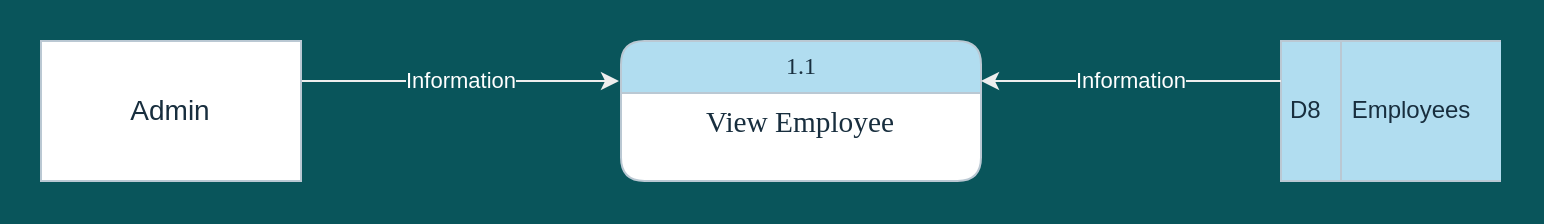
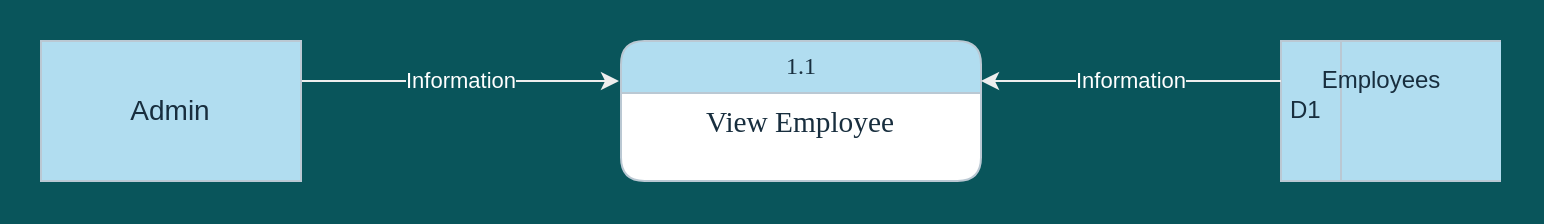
- <mxCell id="3" value="&lt;font style=&quot;font-size: 14px&quot;&gt;Admin&lt;/font&gt;" style="rounded=0;whiteSpace=wrap;html=1;fillColor=#ffffff;strokeColor=#BAC8D3;fontColor=#182E3E;" vertex="1" parent="1"><mxGeometry x="20" y="20" width="130" height="70" as="geometry" /></mxCell>
+ <mxCell id="3" value="&lt;font style=&quot;font-size: 14px&quot;&gt;Admin&lt;/font&gt;" style="rounded=0;whiteSpace=wrap;html=1;fillColor=#B1DDF0;strokeColor=#BAC8D3;fontColor=#182E3E;" vertex="1" parent="1"><mxGeometry x="20" y="20" width="130" height="70" as="geometry" /></mxCell>
- <mxCell id="6" value="D8" style="html=1;dashed=0;whitespace=wrap;shape=mxgraph.dfd.dataStoreID;align=left;spacingLeft=3;points=[[0,0],[0.5,0],[1,0],[0,0.5],[1,0.5],[0,1],[0.5,1],[1,1]];fillColor=#B1DDF0;strokeColor=#BAC8D3;fontColor=#182E3E;" vertex="1" parent="1"><mxGeometry x="640" y="20" width="110" height="70" as="geometry" /></mxCell>
+ <mxCell id="6" value="D1" style="html=1;dashed=0;whitespace=wrap;shape=mxgraph.dfd.dataStoreID;align=left;spacingLeft=3;points=[[0,0],[0.5,0],[1,0],[0,0.5],[1,0.5],[0,1],[0.5,1],[1,1]];fillColor=#B1DDF0;strokeColor=#BAC8D3;fontColor=#182E3E;" vertex="1" parent="1"><mxGeometry x="640" y="20" width="110" height="70" as="geometry" /></mxCell>
- <mxCell id="7" value="Employees" style="text;html=1;align=center;verticalAlign=middle;resizable=0;points=[];autosize=1;strokeColor=none;fontColor=#182E3E;" vertex="1" parent="1"><mxGeometry x="670" y="45" width="70" height="20" as="geometry" /></mxCell>
+ <mxCell id="7" value="Employees" style="text;html=1;align=center;verticalAlign=middle;resizable=0;points=[];autosize=1;strokeColor=none;fontColor=#182E3E;" vertex="1" parent="1"><mxGeometry x="655" y="30" width="70" height="20" as="geometry" /></mxCell>
